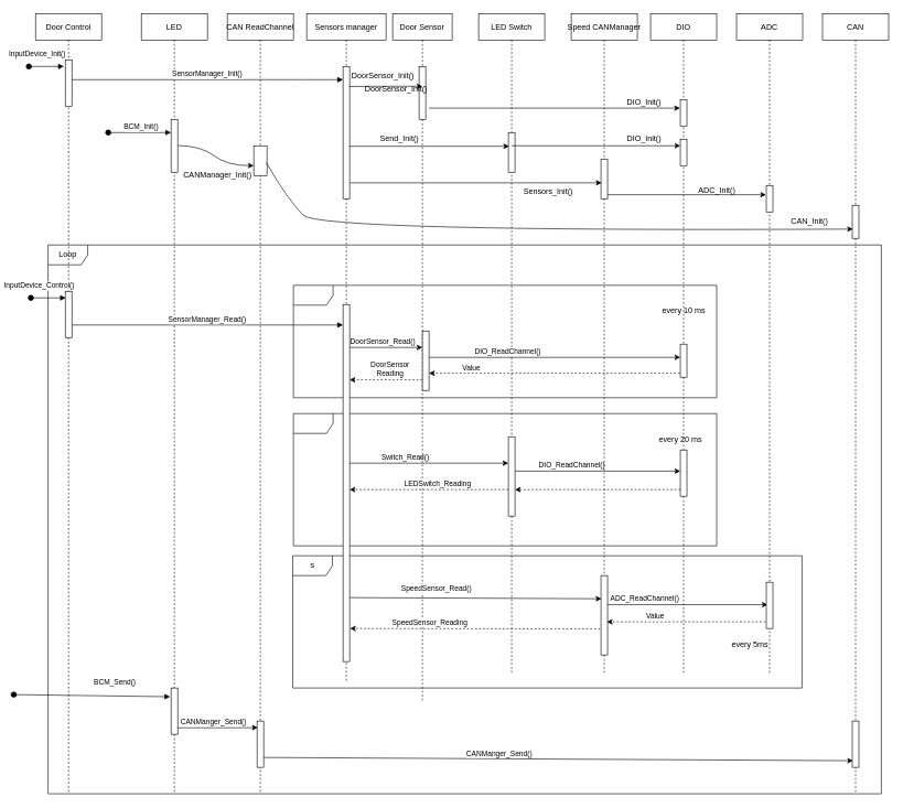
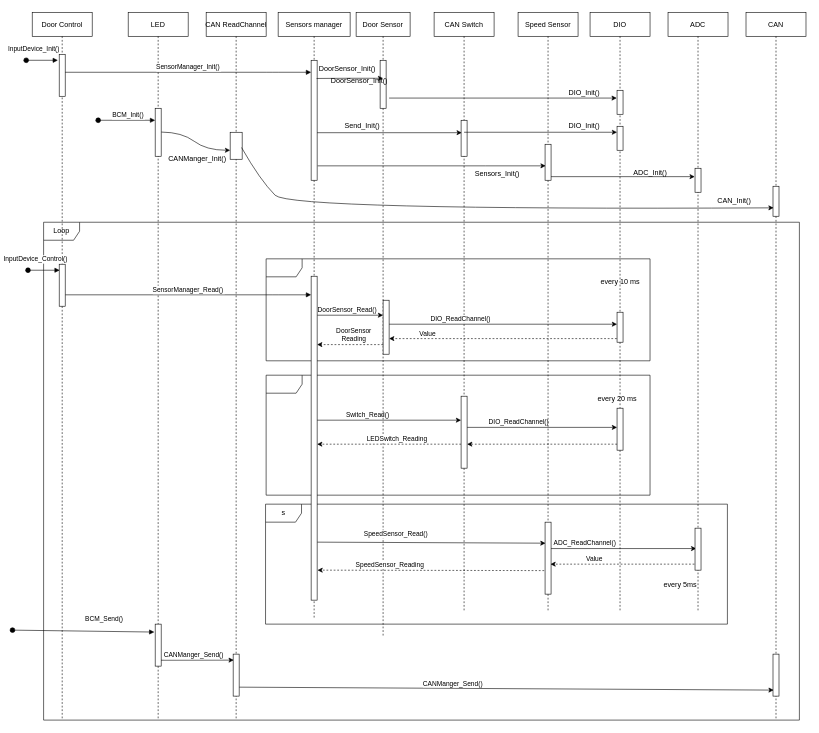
- <mxCell id="35" value="LED Switch" style="shape=umlLifeline;perimeter=lifelinePerimeter;container=1;collapsible=0;recursiveResize=0;rounded=0;shadow=0;strokeWidth=1;" vertex="1" parent="1"><mxGeometry x="723" y="20" width="100" height="1000" as="geometry" /></mxCell>
+ <mxCell id="35" value="CAN Switch" style="shape=umlLifeline;perimeter=lifelinePerimeter;container=1;collapsible=0;recursiveResize=0;rounded=0;shadow=0;strokeWidth=1;" vertex="1" parent="1"><mxGeometry x="723" y="20" width="100" height="1000" as="geometry" /></mxCell>
- <mxCell id="40" value="Speed CANManager" style="shape=umlLifeline;perimeter=lifelinePerimeter;container=1;collapsible=0;recursiveResize=0;rounded=0;shadow=0;strokeWidth=1;" vertex="1" parent="1"><mxGeometry x="863" y="20" width="100" height="1000" as="geometry" /></mxCell>
+ <mxCell id="40" value="Speed Sensor" style="shape=umlLifeline;perimeter=lifelinePerimeter;container=1;collapsible=0;recursiveResize=0;rounded=0;shadow=0;strokeWidth=1;" vertex="1" parent="1"><mxGeometry x="863" y="20" width="100" height="1000" as="geometry" /></mxCell>
- <mxCell id="58" value="CANManager_Init()" style="text;html=1;align=center;verticalAlign=middle;resizable=0;points=[];autosize=1;strokeColor=none;fillColor=none;" vertex="1" parent="1"><mxGeometry x="263" y="250" width="130" height="30" as="geometry" /></mxCell>
+ <mxCell id="58" value="CANManger_Init()" style="text;html=1;align=center;verticalAlign=middle;resizable=0;points=[];autosize=1;strokeColor=none;fillColor=none;" vertex="1" parent="1"><mxGeometry x="263" y="250" width="130" height="30" as="geometry" /></mxCell>
